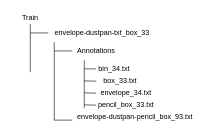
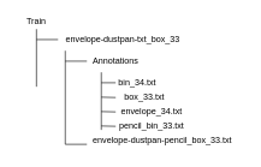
- <mxCell id="13" value="pencil_box_33.txt" style="text;html=1;strokeColor=none;fillColor=none;align=center;verticalAlign=middle;whiteSpace=wrap;rounded=0;" vertex="1" parent="1"><mxGeometry x="180" y="160" width="60" height="30" as="geometry" /></mxCell>
+ <mxCell id="13" value="pencil_bin_33.txt" style="text;html=1;strokeColor=none;fillColor=none;align=center;verticalAlign=middle;whiteSpace=wrap;rounded=0;" vertex="1" parent="1"><mxGeometry x="180" y="160" width="60" height="30" as="geometry" /></mxCell>
- <mxCell id="19" value="envelope-dustpan-pencil_box_93.txt" style="text;html=1;strokeColor=none;fillColor=none;align=center;verticalAlign=middle;whiteSpace=wrap;rounded=0;" vertex="1" parent="1"><mxGeometry x="110" y="180" width="230" height="30" as="geometry" /></mxCell>
+ <mxCell id="19" value="envelope-dustpan-pencil_box_33.txt" style="text;html=1;strokeColor=none;fillColor=none;align=center;verticalAlign=middle;whiteSpace=wrap;rounded=0;" vertex="1" parent="1"><mxGeometry x="110" y="180" width="230" height="30" as="geometry" /></mxCell>
